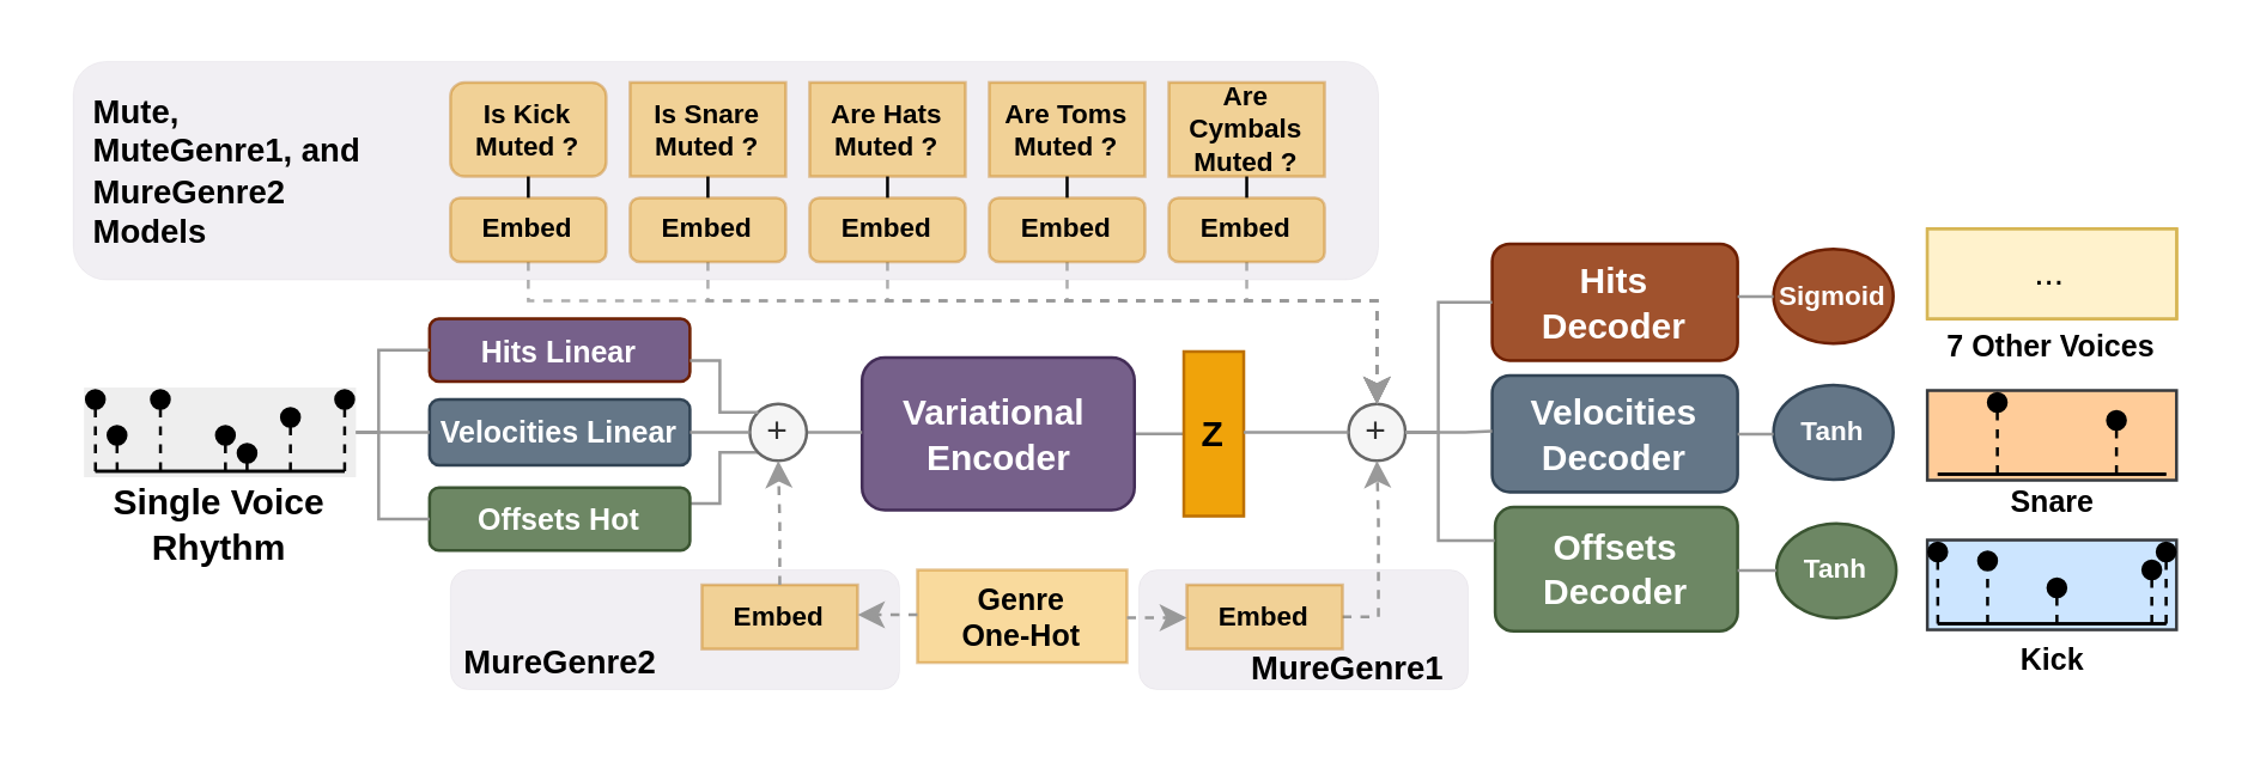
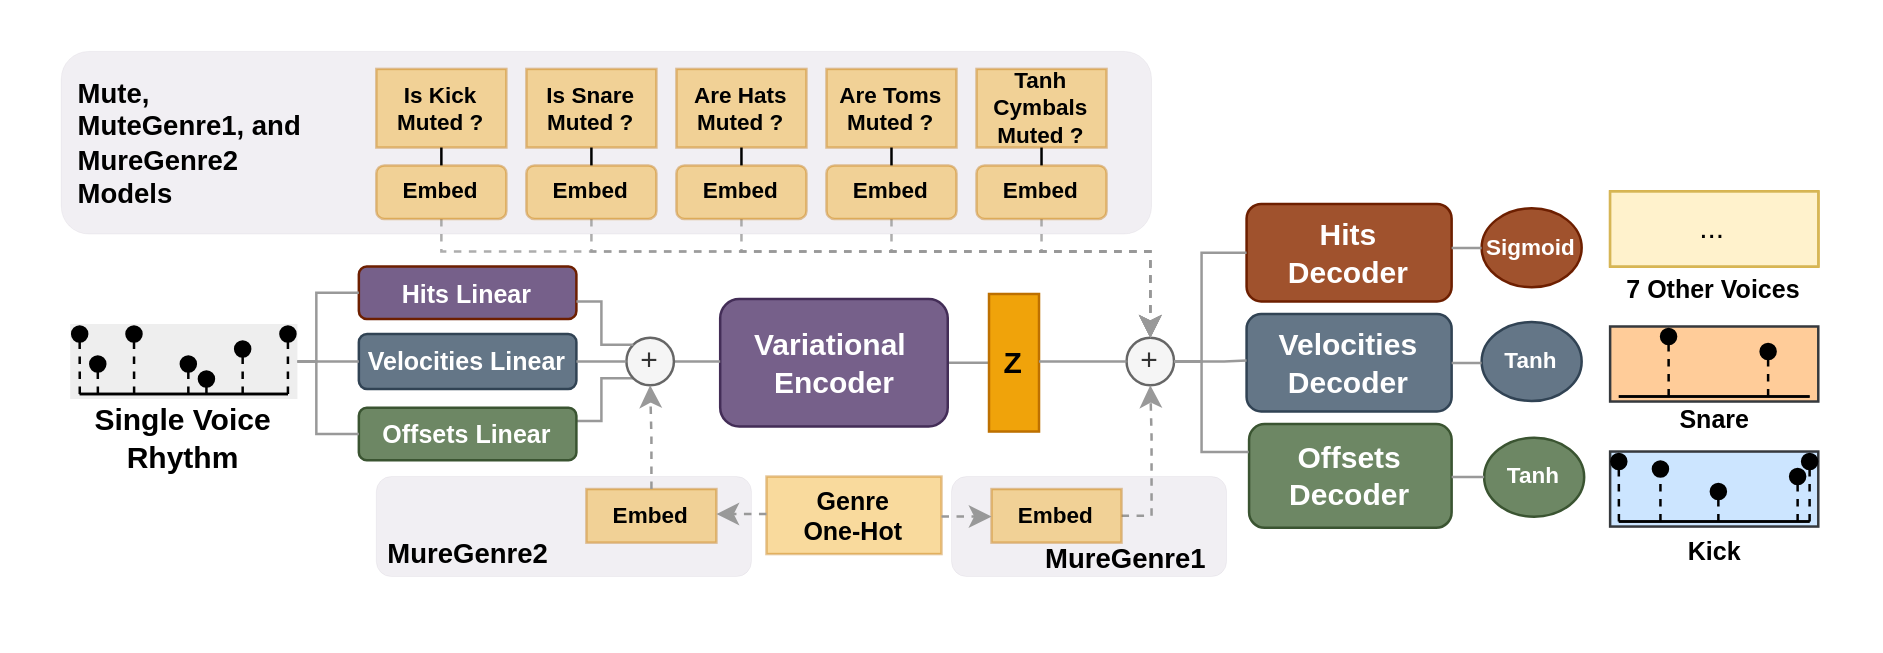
- <mxCell id="36" value="&lt;b style=&quot;font-size: 9px;&quot;&gt;Is Kick&lt;br style=&quot;font-size: 9px;&quot;&gt;Muted ?&lt;br style=&quot;font-size: 9px;&quot;&gt;&lt;/b&gt;" style="whiteSpace=wrap;html=1;fillColor=#f0a30a;strokeColor=#BD7000;fontSize=9;fontColor=#000000;opacity=40;rounded=1;" parent="1" vertex="1"><mxGeometry x="150" y="27" width="52" height="31.43" as="geometry" /></mxCell>
+ <mxCell id="36" value="&lt;b style=&quot;font-size: 9px;&quot;&gt;Is Kick&lt;br style=&quot;font-size: 9px;&quot;&gt;Muted ?&lt;br style=&quot;font-size: 9px;&quot;&gt;&lt;/b&gt;" style="rounded=0;whiteSpace=wrap;html=1;fillColor=#f0a30a;strokeColor=#BD7000;fontSize=9;fontColor=#000000;opacity=40;" parent="1" vertex="1"><mxGeometry x="150" y="27" width="52" height="31.43" as="geometry" /></mxCell>
- <mxCell id="48" value="&lt;b style=&quot;font-size: 9px;&quot;&gt;Are Cymbals&lt;br style=&quot;font-size: 9px;&quot;&gt;Muted ?&lt;br style=&quot;font-size: 9px;&quot;&gt;&lt;/b&gt;" style="rounded=0;whiteSpace=wrap;html=1;fillColor=#f0a30a;strokeColor=#BD7000;fontSize=9;fontColor=#000000;opacity=40;" parent="1" vertex="1"><mxGeometry x="390" y="27" width="52" height="31.43" as="geometry" /></mxCell>
+ <mxCell id="48" value="&lt;b style=&quot;font-size: 9px;&quot;&gt;Tanh Cymbals&lt;br style=&quot;font-size: 9px;&quot;&gt;Muted ?&lt;br style=&quot;font-size: 9px;&quot;&gt;&lt;/b&gt;" style="rounded=0;whiteSpace=wrap;html=1;fillColor=#f0a30a;strokeColor=#BD7000;fontSize=9;fontColor=#000000;opacity=40;" parent="1" vertex="1"><mxGeometry x="390" y="27" width="52" height="31.43" as="geometry" /></mxCell>
- <mxCell id="62" value="&lt;b style=&quot;&quot;&gt;&lt;font style=&quot;font-size: 10px;&quot;&gt;Offsets Hot&lt;/font&gt;&lt;/b&gt;" style="rounded=1;whiteSpace=wrap;html=1;fillColor=#6d8764;fontColor=#ffffff;strokeColor=#3A5431;fontSize=12;" parent="1" vertex="1"><mxGeometry x="143" y="162.5" width="87" height="21" as="geometry" /></mxCell>
+ <mxCell id="62" value="&lt;b style=&quot;&quot;&gt;&lt;font style=&quot;font-size: 10px;&quot;&gt;Offsets Linear&lt;/font&gt;&lt;/b&gt;" style="rounded=1;whiteSpace=wrap;html=1;fillColor=#6d8764;fontColor=#ffffff;strokeColor=#3A5431;fontSize=12;" parent="1" vertex="1"><mxGeometry x="143" y="162.5" width="87" height="21" as="geometry" /></mxCell>
